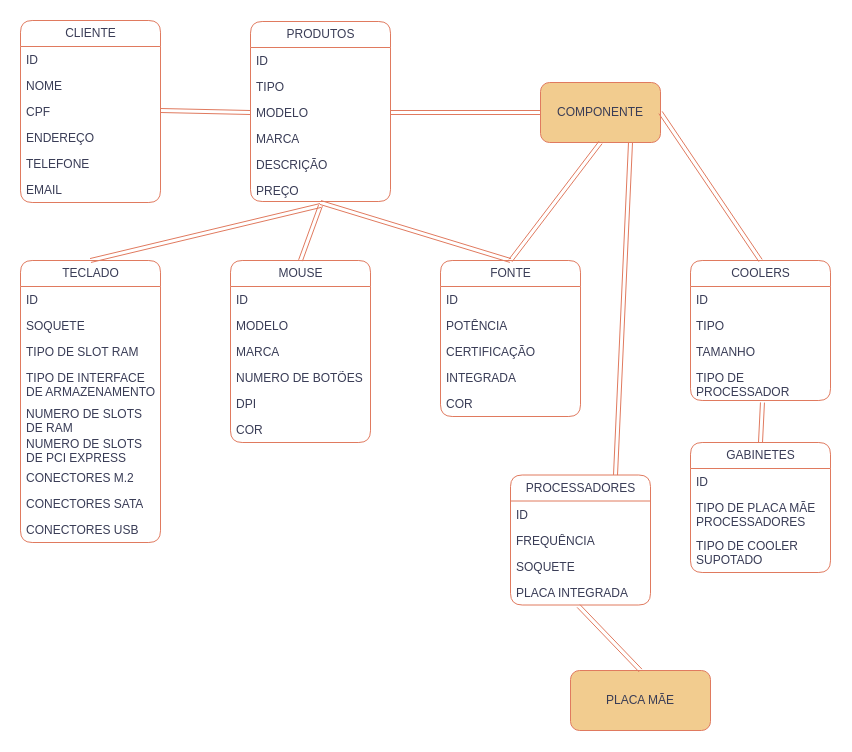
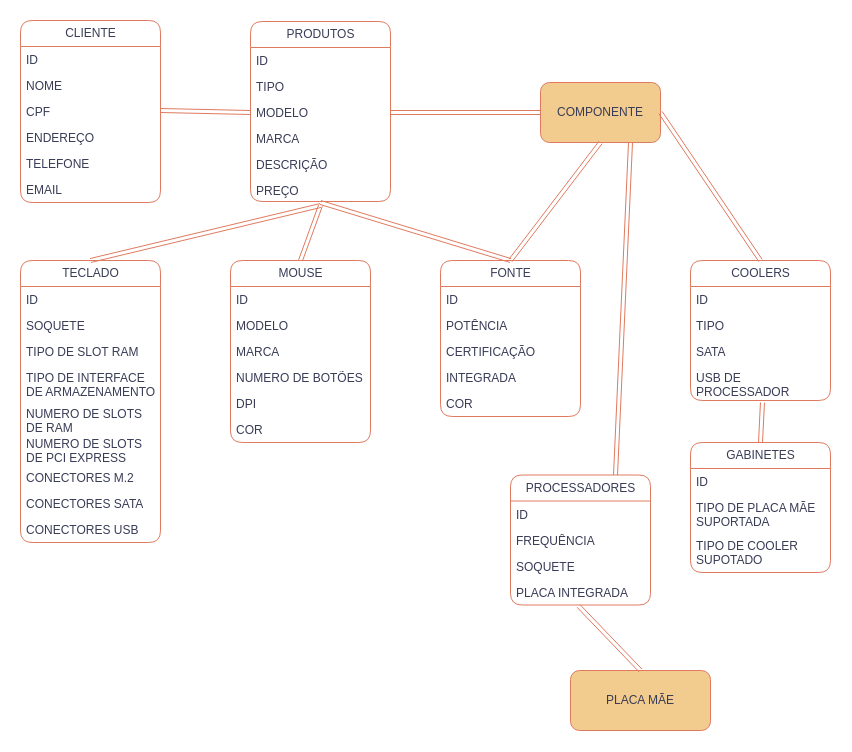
- <mxCell id="52" value="TAMANHO" style="text;strokeColor=none;fillColor=none;align=left;verticalAlign=top;spacingLeft=4;spacingRight=4;overflow=hidden;rotatable=0;points=[[0,0.5],[1,0.5]];portConstraint=eastwest;whiteSpace=wrap;html=1;labelBackgroundColor=none;rounded=1;fontColor=#393C56;" vertex="1" parent="49"><mxGeometry y="78" width="140" height="26" as="geometry" /></mxCell>
+ <mxCell id="52" value="SATA" style="text;strokeColor=none;fillColor=none;align=left;verticalAlign=top;spacingLeft=4;spacingRight=4;overflow=hidden;rotatable=0;points=[[0,0.5],[1,0.5]];portConstraint=eastwest;whiteSpace=wrap;html=1;labelBackgroundColor=none;rounded=1;fontColor=#393C56;" vertex="1" parent="49"><mxGeometry y="78" width="140" height="26" as="geometry" /></mxCell>
- <mxCell id="53" value="TIPO DE PROCESSADOR" style="text;strokeColor=none;fillColor=none;align=left;verticalAlign=top;spacingLeft=4;spacingRight=4;overflow=hidden;rotatable=0;points=[[0,0.5],[1,0.5]];portConstraint=eastwest;whiteSpace=wrap;html=1;labelBackgroundColor=none;rounded=1;fontColor=#393C56;" vertex="1" parent="49"><mxGeometry y="104" width="140" height="36" as="geometry" /></mxCell>
+ <mxCell id="53" value="USB DE PROCESSADOR" style="text;strokeColor=none;fillColor=none;align=left;verticalAlign=top;spacingLeft=4;spacingRight=4;overflow=hidden;rotatable=0;points=[[0,0.5],[1,0.5]];portConstraint=eastwest;whiteSpace=wrap;html=1;labelBackgroundColor=none;rounded=1;fontColor=#393C56;" vertex="1" parent="49"><mxGeometry y="104" width="140" height="36" as="geometry" /></mxCell>
- <mxCell id="46" value="TIPO DE PLACA MÃE PROCESSADORES" style="text;strokeColor=none;fillColor=none;align=left;verticalAlign=top;spacingLeft=4;spacingRight=4;overflow=hidden;rotatable=0;points=[[0,0.5],[1,0.5]];portConstraint=eastwest;whiteSpace=wrap;html=1;labelBackgroundColor=none;rounded=1;fontColor=#393C56;" vertex="1" parent="44"><mxGeometry y="52" width="140" height="38" as="geometry" /></mxCell>
+ <mxCell id="46" value="TIPO DE PLACA MÃE SUPORTADA" style="text;strokeColor=none;fillColor=none;align=left;verticalAlign=top;spacingLeft=4;spacingRight=4;overflow=hidden;rotatable=0;points=[[0,0.5],[1,0.5]];portConstraint=eastwest;whiteSpace=wrap;html=1;labelBackgroundColor=none;rounded=1;fontColor=#393C56;" vertex="1" parent="44"><mxGeometry y="52" width="140" height="38" as="geometry" /></mxCell>
